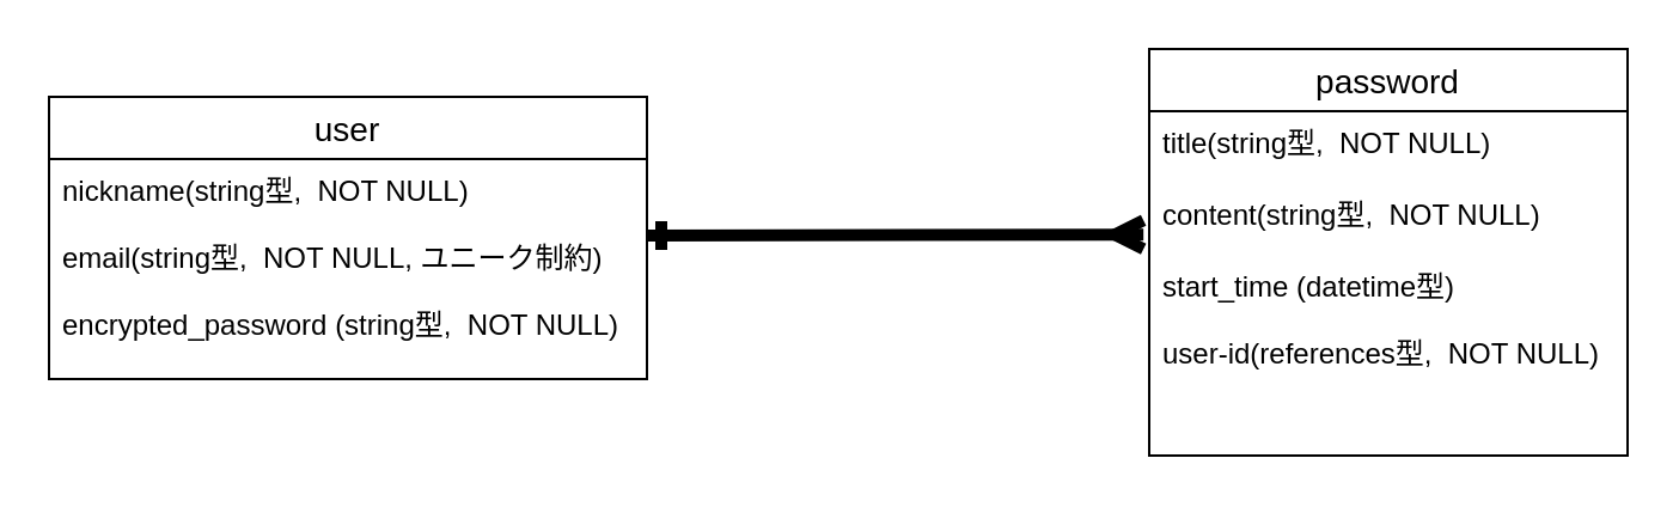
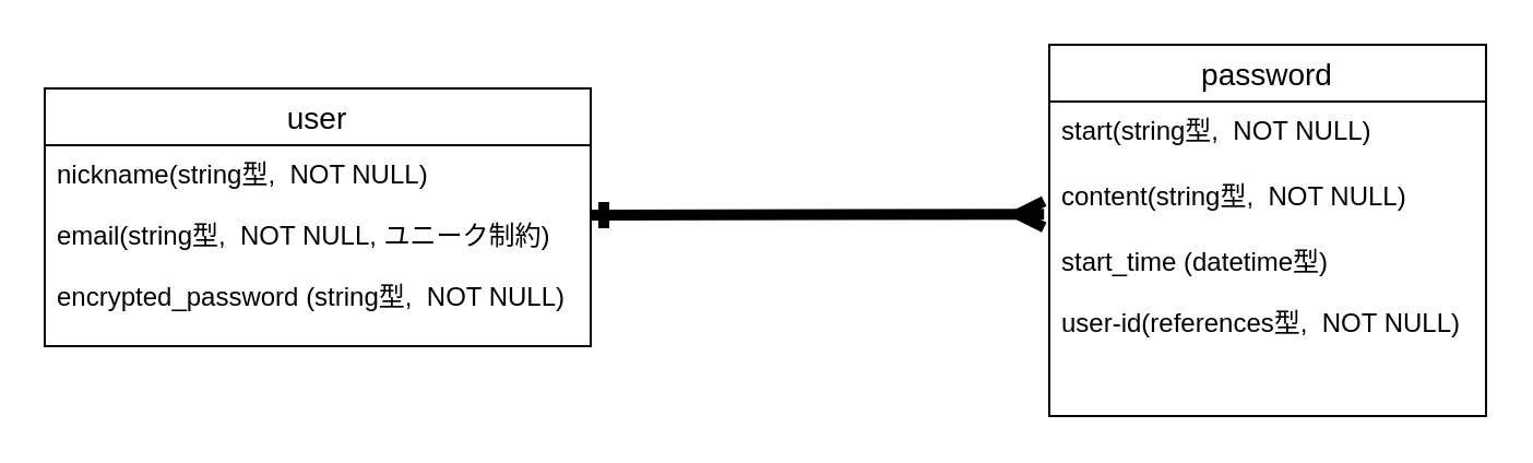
- <mxCell id="5" value="title(string型,  NOT NULL)&#10;" style="text;strokeColor=none;fillColor=none;spacingLeft=4;spacingRight=4;overflow=hidden;rotatable=0;points=[[0,0.5],[1,0.5]];portConstraint=eastwest;fontSize=12;" parent="4" vertex="1"><mxGeometry y="26" width="200" height="30" as="geometry" /></mxCell>
+ <mxCell id="5" value="start(string型,  NOT NULL)&#10;" style="text;strokeColor=none;fillColor=none;spacingLeft=4;spacingRight=4;overflow=hidden;rotatable=0;points=[[0,0.5],[1,0.5]];portConstraint=eastwest;fontSize=12;" parent="4" vertex="1"><mxGeometry y="26" width="200" height="30" as="geometry" /></mxCell>
